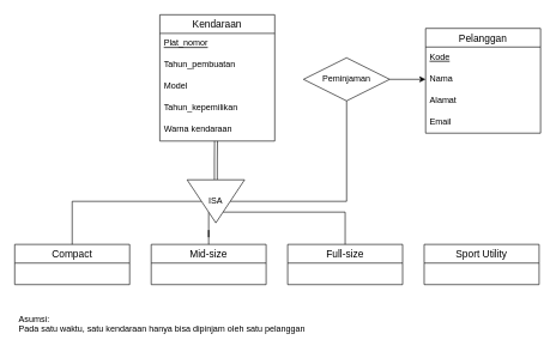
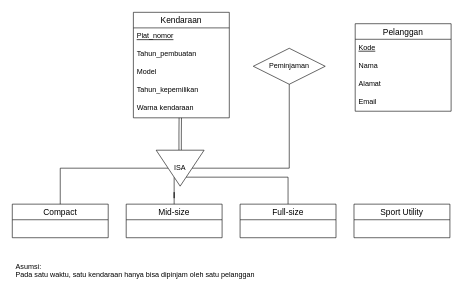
- <mxCell id="18" style="edgeStyle=orthogonalEdgeStyle;rounded=0;orthogonalLoop=1;jettySize=auto;html=1;exitX=1;exitY=0.5;exitDx=0;exitDy=0;entryX=0;entryY=0.5;entryDx=0;entryDy=0;endArrow=classic;endFill=1;" edge="1" parent="1" source="17" target="14"><mxGeometry relative="1" as="geometry" /></mxCell>
